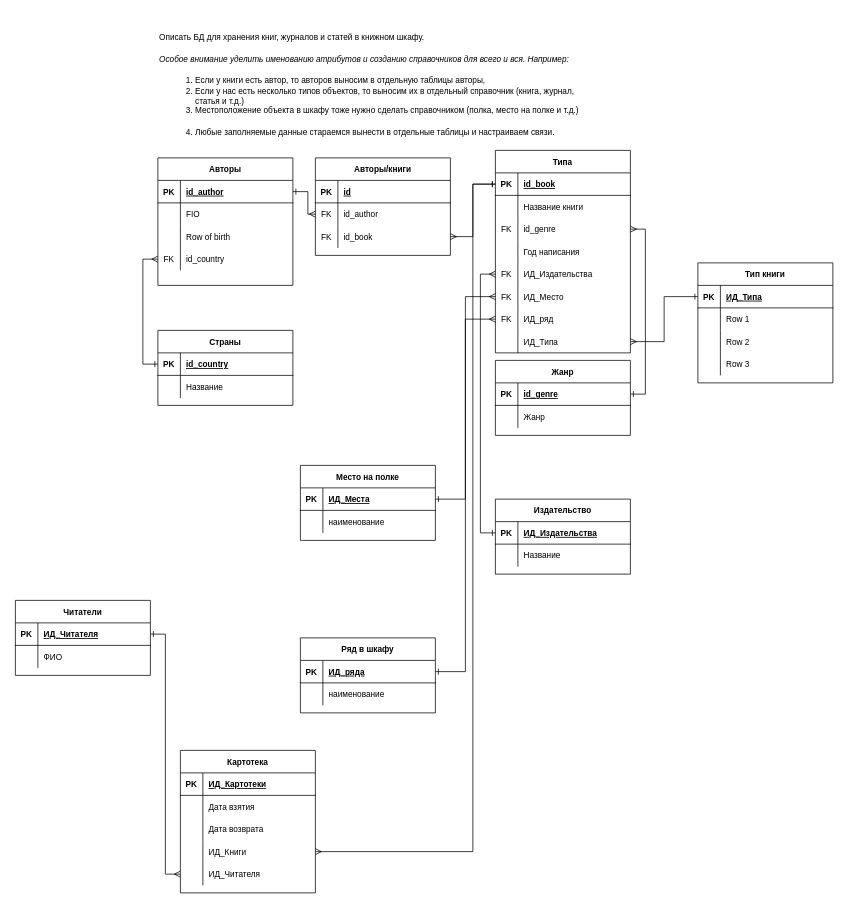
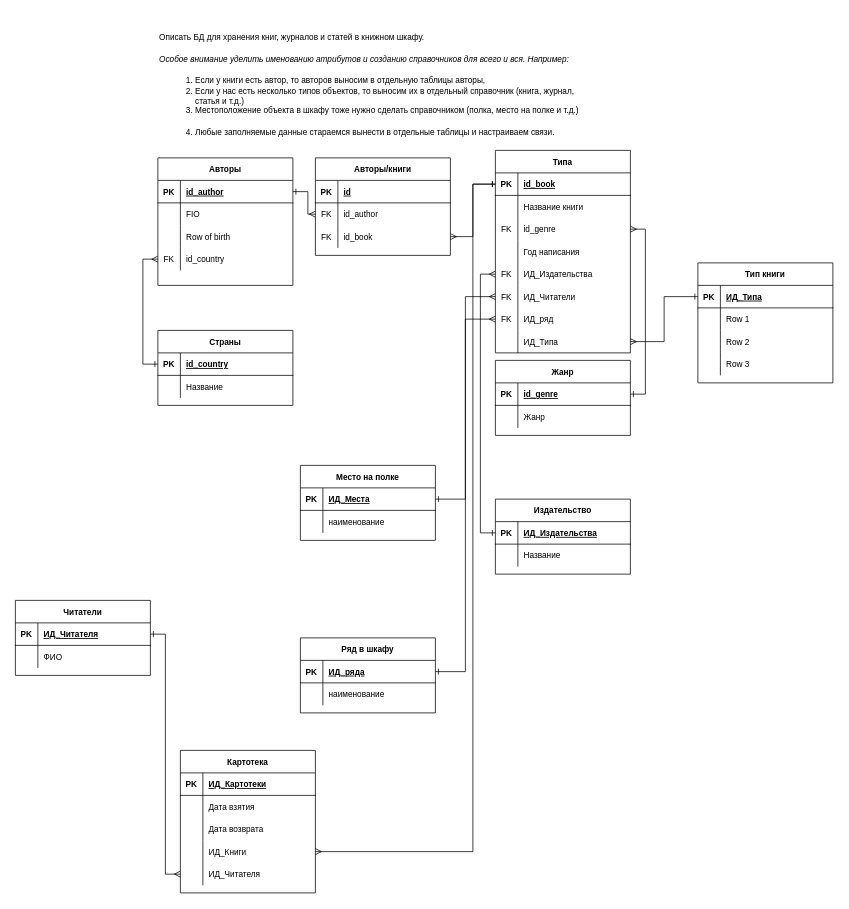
- <mxCell id="42" value="ИД_Место" style="shape=partialRectangle;connectable=0;fillColor=none;top=0;left=0;bottom=0;right=0;align=left;spacingLeft=6;fontStyle=0;overflow=hidden;fontSize=11;" vertex="1" parent="40"><mxGeometry x="30" width="150" height="30" as="geometry"><mxRectangle width="150" height="30" as="alternateBounds" /></mxGeometry></mxCell>
+ <mxCell id="42" value="ИД_Читатели" style="shape=partialRectangle;connectable=0;fillColor=none;top=0;left=0;bottom=0;right=0;align=left;spacingLeft=6;fontStyle=0;overflow=hidden;fontSize=11;" vertex="1" parent="40"><mxGeometry x="30" width="150" height="30" as="geometry"><mxRectangle width="150" height="30" as="alternateBounds" /></mxGeometry></mxCell>
